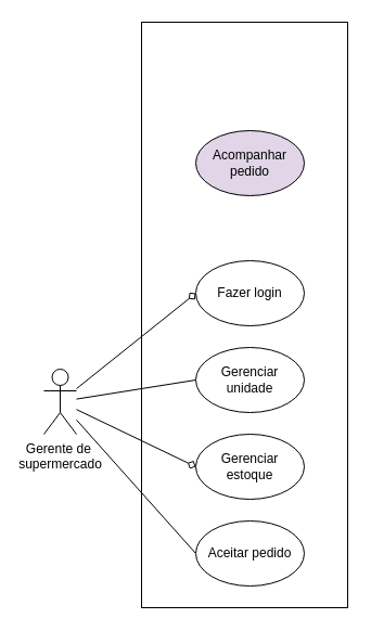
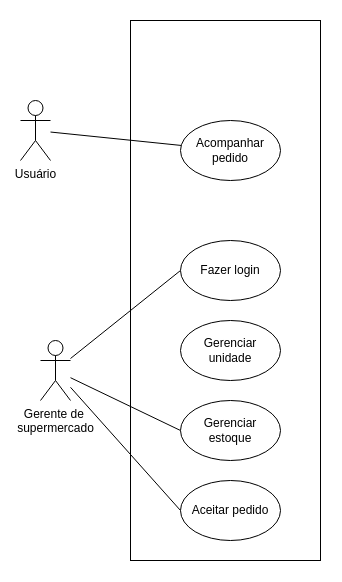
+ <mxCell id="3" value="Usuário" style="shape=umlActor;verticalLabelPosition=bottom;verticalAlign=top;html=1;outlineConnect=0;" vertex="1" parent="1"><mxGeometry x="20" y="100" width="30" height="60" as="geometry" /></mxCell>
+ <mxCell id="2" style="rounded=0;orthogonalLoop=1;jettySize=auto;html=1;endArrow=none;endFill=0;" edge="1" parent="1" source="3" target="10"><mxGeometry relative="1" as="geometry" /></mxCell>
- <mxCell id="10" value="Acompanhar pedido" style="ellipse;whiteSpace=wrap;html=1;fillColor=#e1d5e7;" vertex="1" parent="1"><mxGeometry x="180" y="120" width="100" height="60" as="geometry" /></mxCell>
+ <mxCell id="10" value="Acompanhar pedido" style="ellipse;whiteSpace=wrap;html=1;" vertex="1" parent="1"><mxGeometry x="180" y="120" width="100" height="60" as="geometry" /></mxCell>
- <mxCell id="8" style="rounded=0;orthogonalLoop=1;jettySize=auto;html=1;entryX=0;entryY=0.5;entryDx=0;entryDy=0;endArrow=diamond;endFill=0;" edge="1" parent="1" source="9" target="14"><mxGeometry relative="1" as="geometry" /></mxCell>
+ <mxCell id="8" style="rounded=0;orthogonalLoop=1;jettySize=auto;html=1;entryX=0;entryY=0.5;entryDx=0;entryDy=0;endArrow=none;endFill=0;" edge="1" parent="1" source="9" target="14"><mxGeometry relative="1" as="geometry" /></mxCell>
- <mxCell id="5" style="rounded=0;orthogonalLoop=1;jettySize=auto;html=1;entryX=0;entryY=0.5;entryDx=0;entryDy=0;endArrow=none;endFill=0;" edge="1" parent="1" source="9" target="11"><mxGeometry relative="1" as="geometry" /></mxCell>
- <mxCell id="6" style="rounded=0;orthogonalLoop=1;jettySize=auto;html=1;entryX=0;entryY=0.5;entryDx=0;entryDy=0;endArrow=diamond;endFill=0;" edge="1" parent="1" source="9" target="12"><mxGeometry relative="1" as="geometry" /></mxCell>
+ <mxCell id="6" style="rounded=0;orthogonalLoop=1;jettySize=auto;html=1;entryX=0;entryY=0.5;entryDx=0;entryDy=0;endArrow=none;endFill=0;" edge="1" parent="1" source="9" target="12"><mxGeometry relative="1" as="geometry" /></mxCell>
